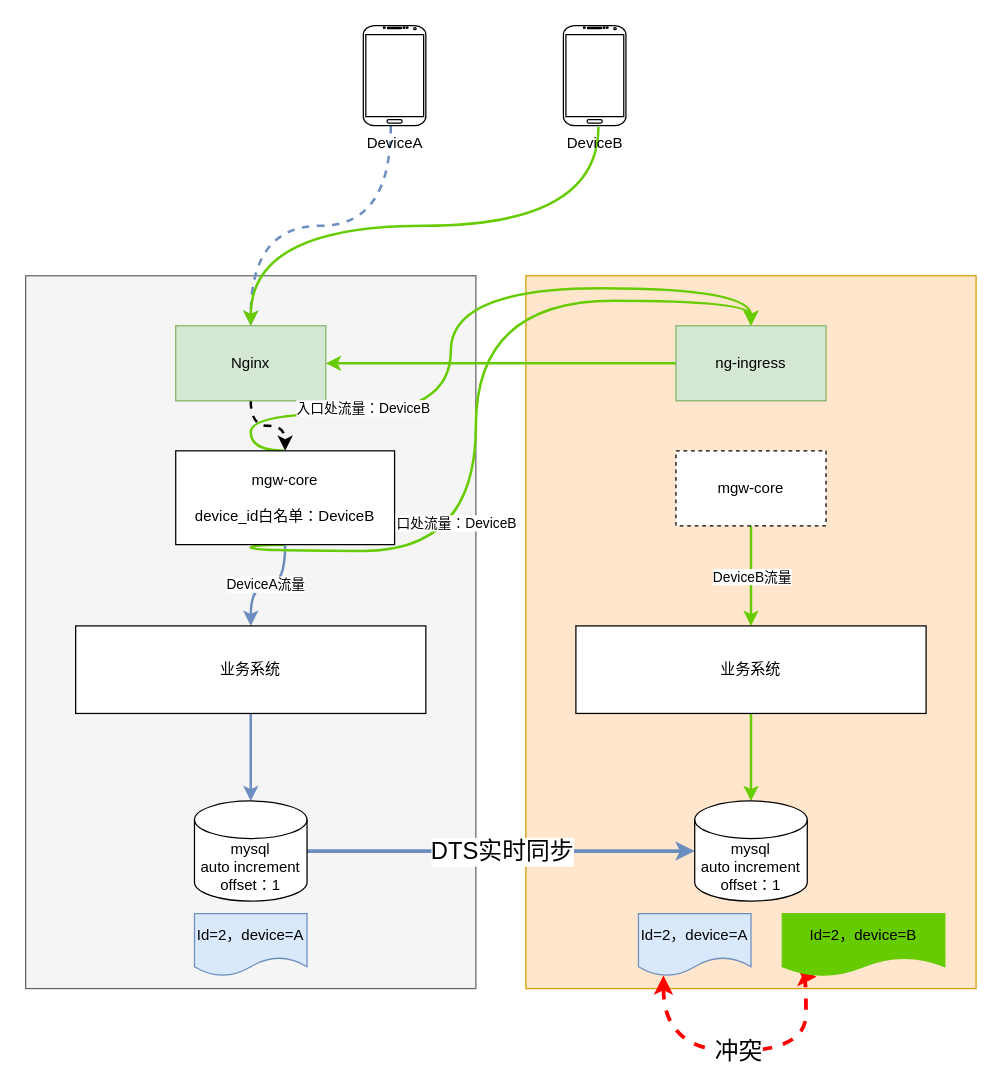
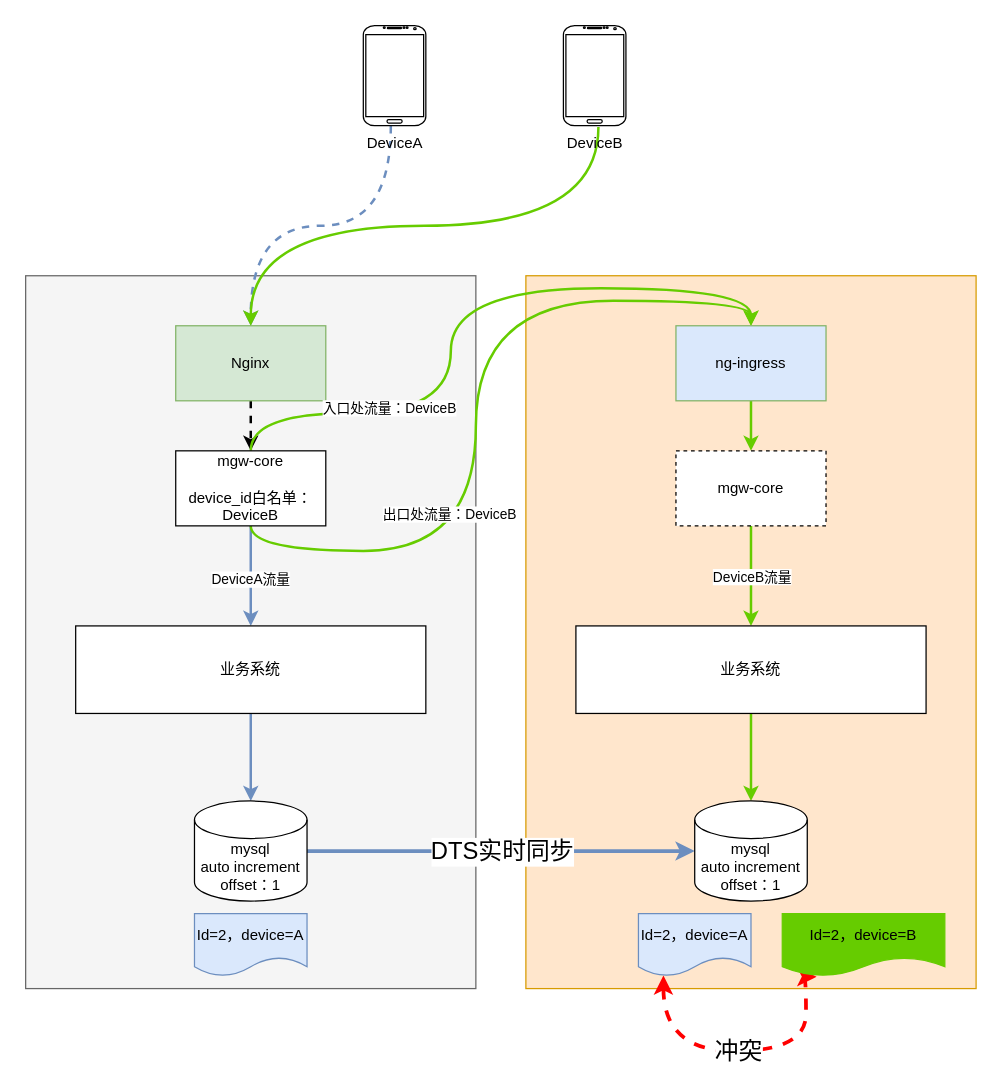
- <mxCell id="17" style="edgeStyle=orthogonalEdgeStyle;curved=1;rounded=0;orthogonalLoop=1;jettySize=auto;html=1;strokeColor=#66CC00;strokeWidth=2;" edge="1" parent="1" source="18" target="7"><mxGeometry relative="1" as="geometry" /></mxCell>
+ <mxCell id="17" style="edgeStyle=orthogonalEdgeStyle;curved=1;rounded=0;orthogonalLoop=1;jettySize=auto;html=1;entryX=0.5;entryY=0;entryDx=0;entryDy=0;strokeColor=#66CC00;strokeWidth=2;" edge="1" parent="1" source="18" target="21"><mxGeometry relative="1" as="geometry" /></mxCell>
- <mxCell id="18" value="ng-ingress" style="rounded=0;whiteSpace=wrap;html=1;fillColor=#d5e8d4;strokeColor=#82b366;" vertex="1" parent="1"><mxGeometry x="540" y="260" width="120" height="60" as="geometry" /></mxCell>
+ <mxCell id="18" value="ng-ingress" style="rounded=0;whiteSpace=wrap;html=1;fillColor=#dae8fc;strokeColor=#82b366;" vertex="1" parent="1"><mxGeometry x="540" y="260" width="120" height="60" as="geometry" /></mxCell>
- <mxCell id="14" value="mgw-core&lt;br&gt;&lt;br&gt;device_id白名单：DeviceB" style="rounded=0;whiteSpace=wrap;html=1;" vertex="1" parent="1"><mxGeometry x="140" y="360" width="175" height="75" as="geometry" /></mxCell>
+ <mxCell id="14" value="mgw-core&lt;br&gt;&lt;br&gt;device_id白名单：DeviceB" style="rounded=0;whiteSpace=wrap;html=1;" vertex="1" parent="1"><mxGeometry x="140" y="360" width="120" height="60" as="geometry" /></mxCell>
